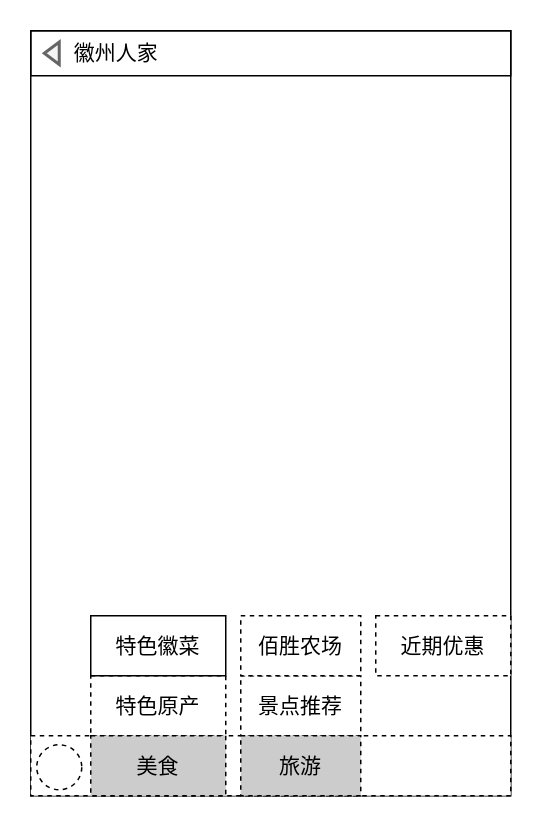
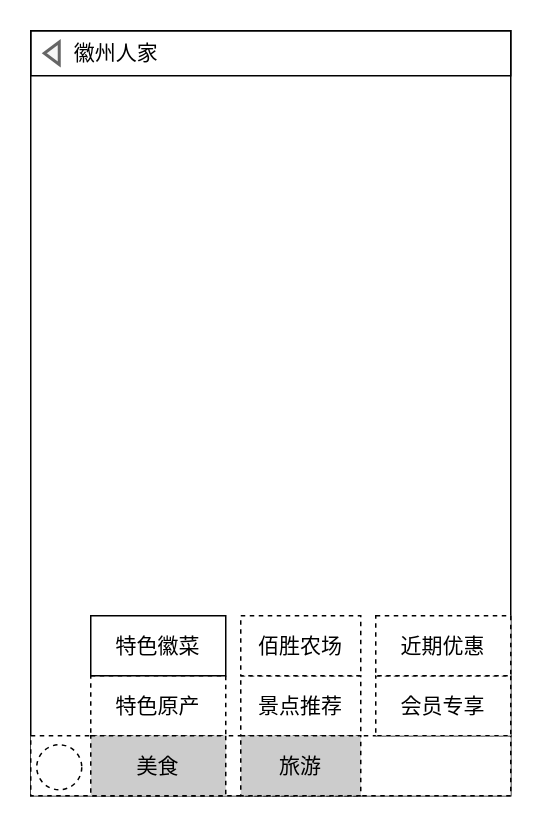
+ <mxCell id="5" value="会员专享" style="rounded=0;whiteSpace=wrap;html=1;fontSize=14;dashed=1;" vertex="1" parent="1"><mxGeometry x="250" y="450" width="90" height="40" as="geometry" /></mxCell>
